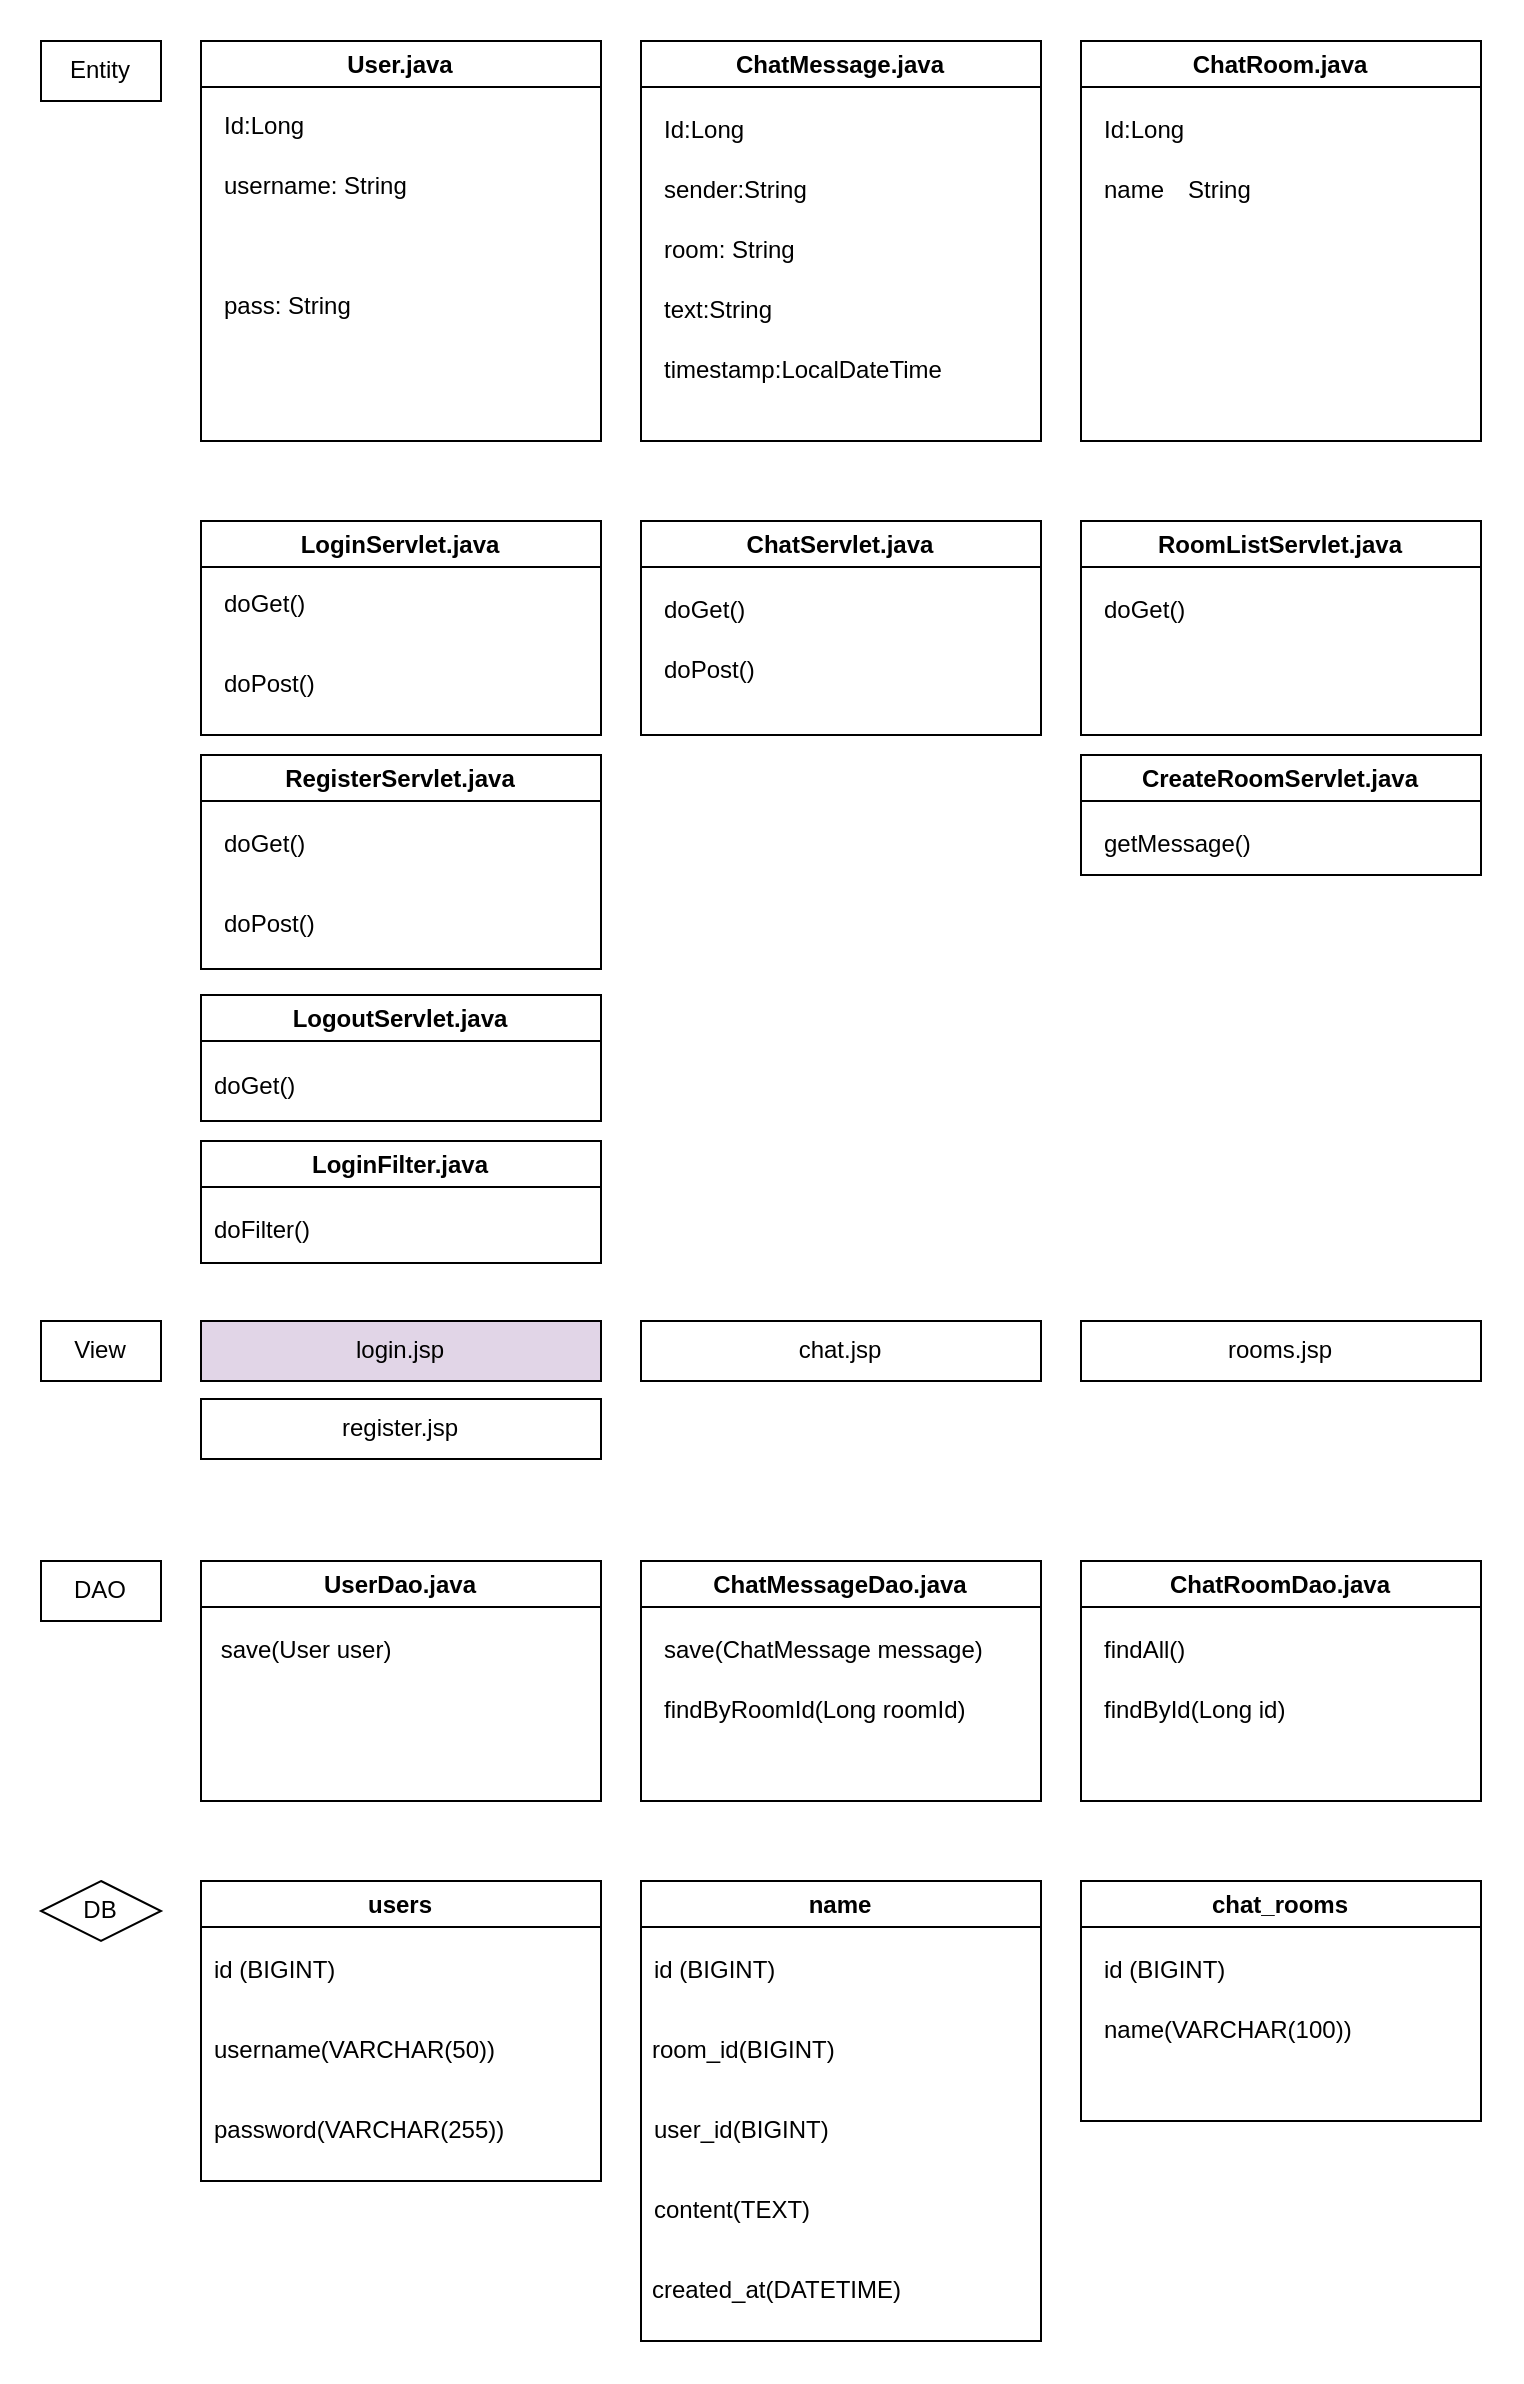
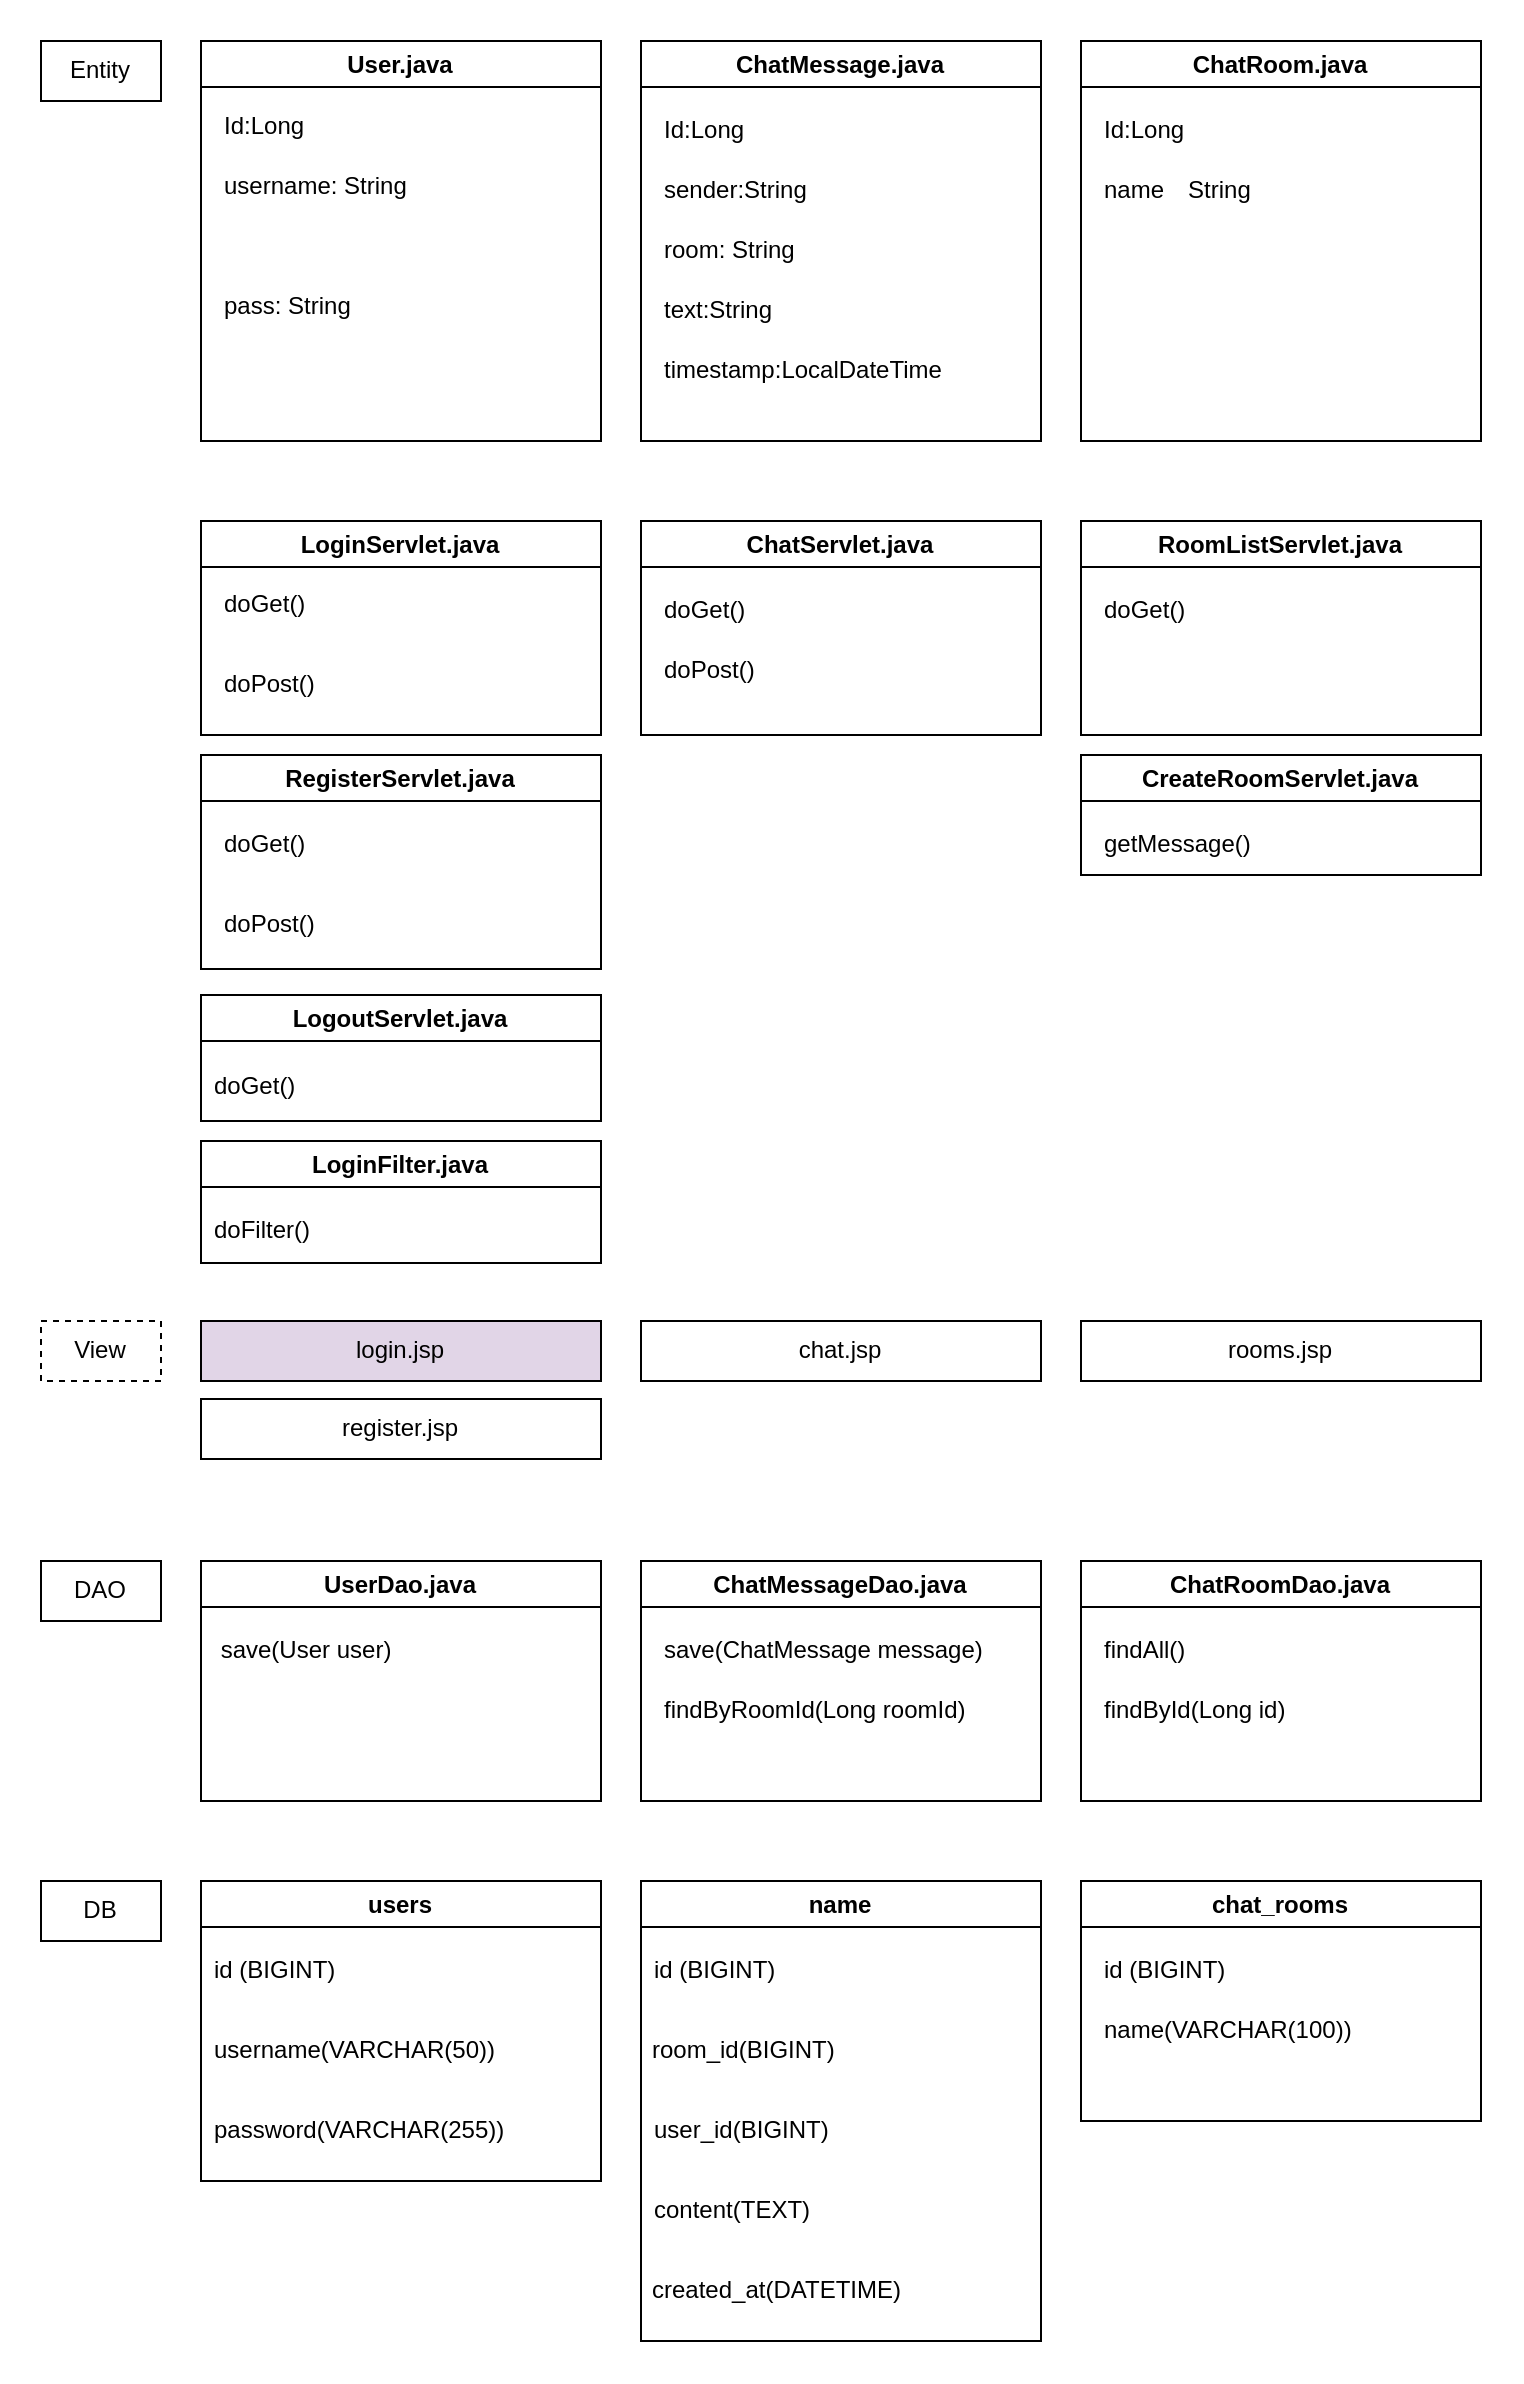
- <mxCell id="46" value="View" style="rounded=0;whiteSpace=wrap;html=1;" vertex="1" parent="1"><mxGeometry y="660" width="60" height="30" as="geometry" x="20" /></mxCell>
+ <mxCell id="46" value="View" style="rounded=0;whiteSpace=wrap;html=1;dashed=1;" vertex="1" parent="1"><mxGeometry y="660" width="60" height="30" as="geometry" x="20" /></mxCell>
- <mxCell id="47" value="DB" style="rhombus;whiteSpace=wrap;html=1;" vertex="1" parent="1"><mxGeometry y="940" width="60" height="30" as="geometry" x="20" /></mxCell>
+ <mxCell id="47" value="DB" style="rounded=0;whiteSpace=wrap;html=1;" vertex="1" parent="1"><mxGeometry y="940" width="60" height="30" as="geometry" x="20" /></mxCell>
